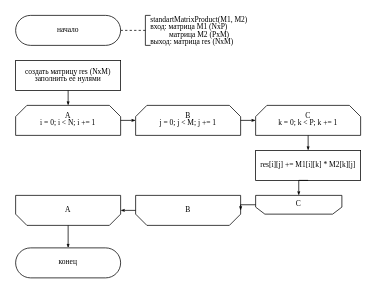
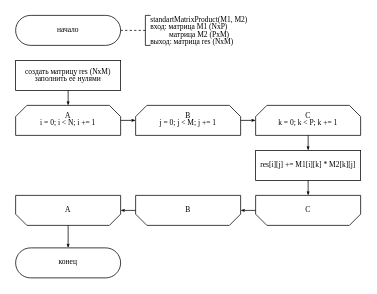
- <mxCell id="18" value="&lt;p style=&quot;line-height: 1&quot;&gt;C&lt;/p&gt;" style="strokeWidth=1;html=1;shape=stencil(rVTBUoMwEP2aXJmQtDN6dBCPvXjwnNJVMk2zTMBW/96FBS0itEYZZmDfwnt52d0IndWlqUAo6c0BhL4XSjnEKvc7eiO4ZGwlOTxxmA6xqSsoGgaPJlizdcCZugm4h5PdNT2F9SUE27RZnQt5R9+0t84K9J5ILPp6lDnLE5mxnv6Vb0wmkzXLvPcxRxUpHKCBMEK/rG0YEOohWim9TukxQmnsaNC9pPT0e6U0TimP2T35rVDJzZU7uIkwJpPbaLkZdzojZK5FdbY1xf4l4CvNy0+LfLbOFegwUMjPTkwoLftr2WRl2vGZJIb0AY8w20BLzAOBs/6M4HOs/49CrSM41LiIq5h1/J0ixkjhsIaFehI+KWmHzvQRdRAGuNBgfNTO9e6EoEP52O+ADw==);whiteSpace=wrap;fontSize=10;fontFamily=Times New Roman;spacingLeft=10;spacingRight=10;spacingBottom=4;aspect=fixed;" vertex="1" parent="1"><mxGeometry x="340" y="260" width="115" height="25" as="geometry" /></mxCell>
+ <mxCell id="18" value="&lt;p style=&quot;line-height: 1&quot;&gt;C&lt;/p&gt;" style="strokeWidth=1;html=1;shape=stencil(rVTBUoMwEP2aXJmQtDN6dBCPvXjwnNJVMk2zTMBW/96FBS0itEYZZmDfwnt52d0IndWlqUAo6c0BhL4XSjnEKvc7eiO4ZGwlOTxxmA6xqSsoGgaPJlizdcCZugm4h5PdNT2F9SUE27RZnQt5R9+0t84K9J5ILPp6lDnLE5mxnv6Vb0wmkzXLvPcxRxUpHKCBMEK/rG0YEOohWim9TukxQmnsaNC9pPT0e6U0TimP2T35rVDJzZU7uIkwJpPbaLkZdzojZK5FdbY1xf4l4CvNy0+LfLbOFegwUMjPTkwoLftr2WRl2vGZJIb0AY8w20BLzAOBs/6M4HOs/49CrSM41LiIq5h1/J0ixkjhsIaFehI+KWmHzvQRdRAGuNBgfNTO9e6EoEP52O+ADw==);whiteSpace=wrap;fontSize=10;fontFamily=Times New Roman;spacingLeft=10;spacingRight=10;spacingBottom=4;aspect=fixed;" vertex="1" parent="1"><mxGeometry x="340" y="260" width="140" height="40" as="geometry" /></mxCell>
